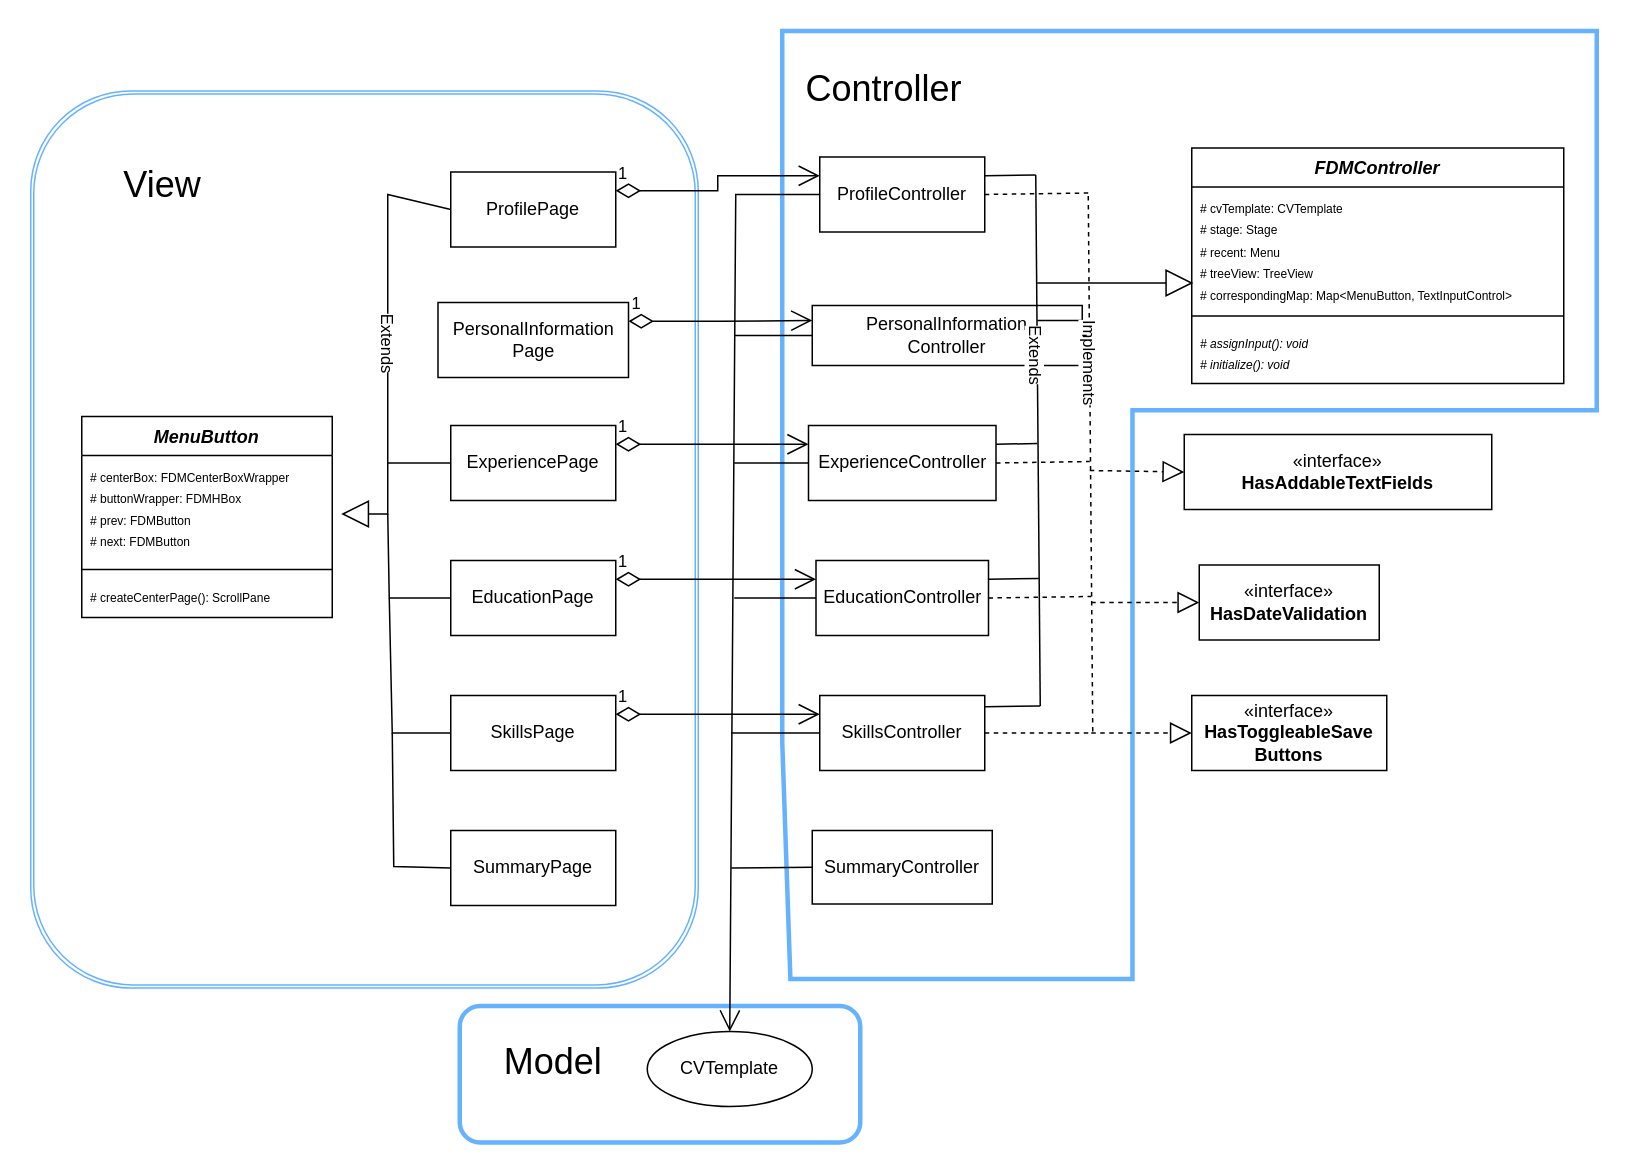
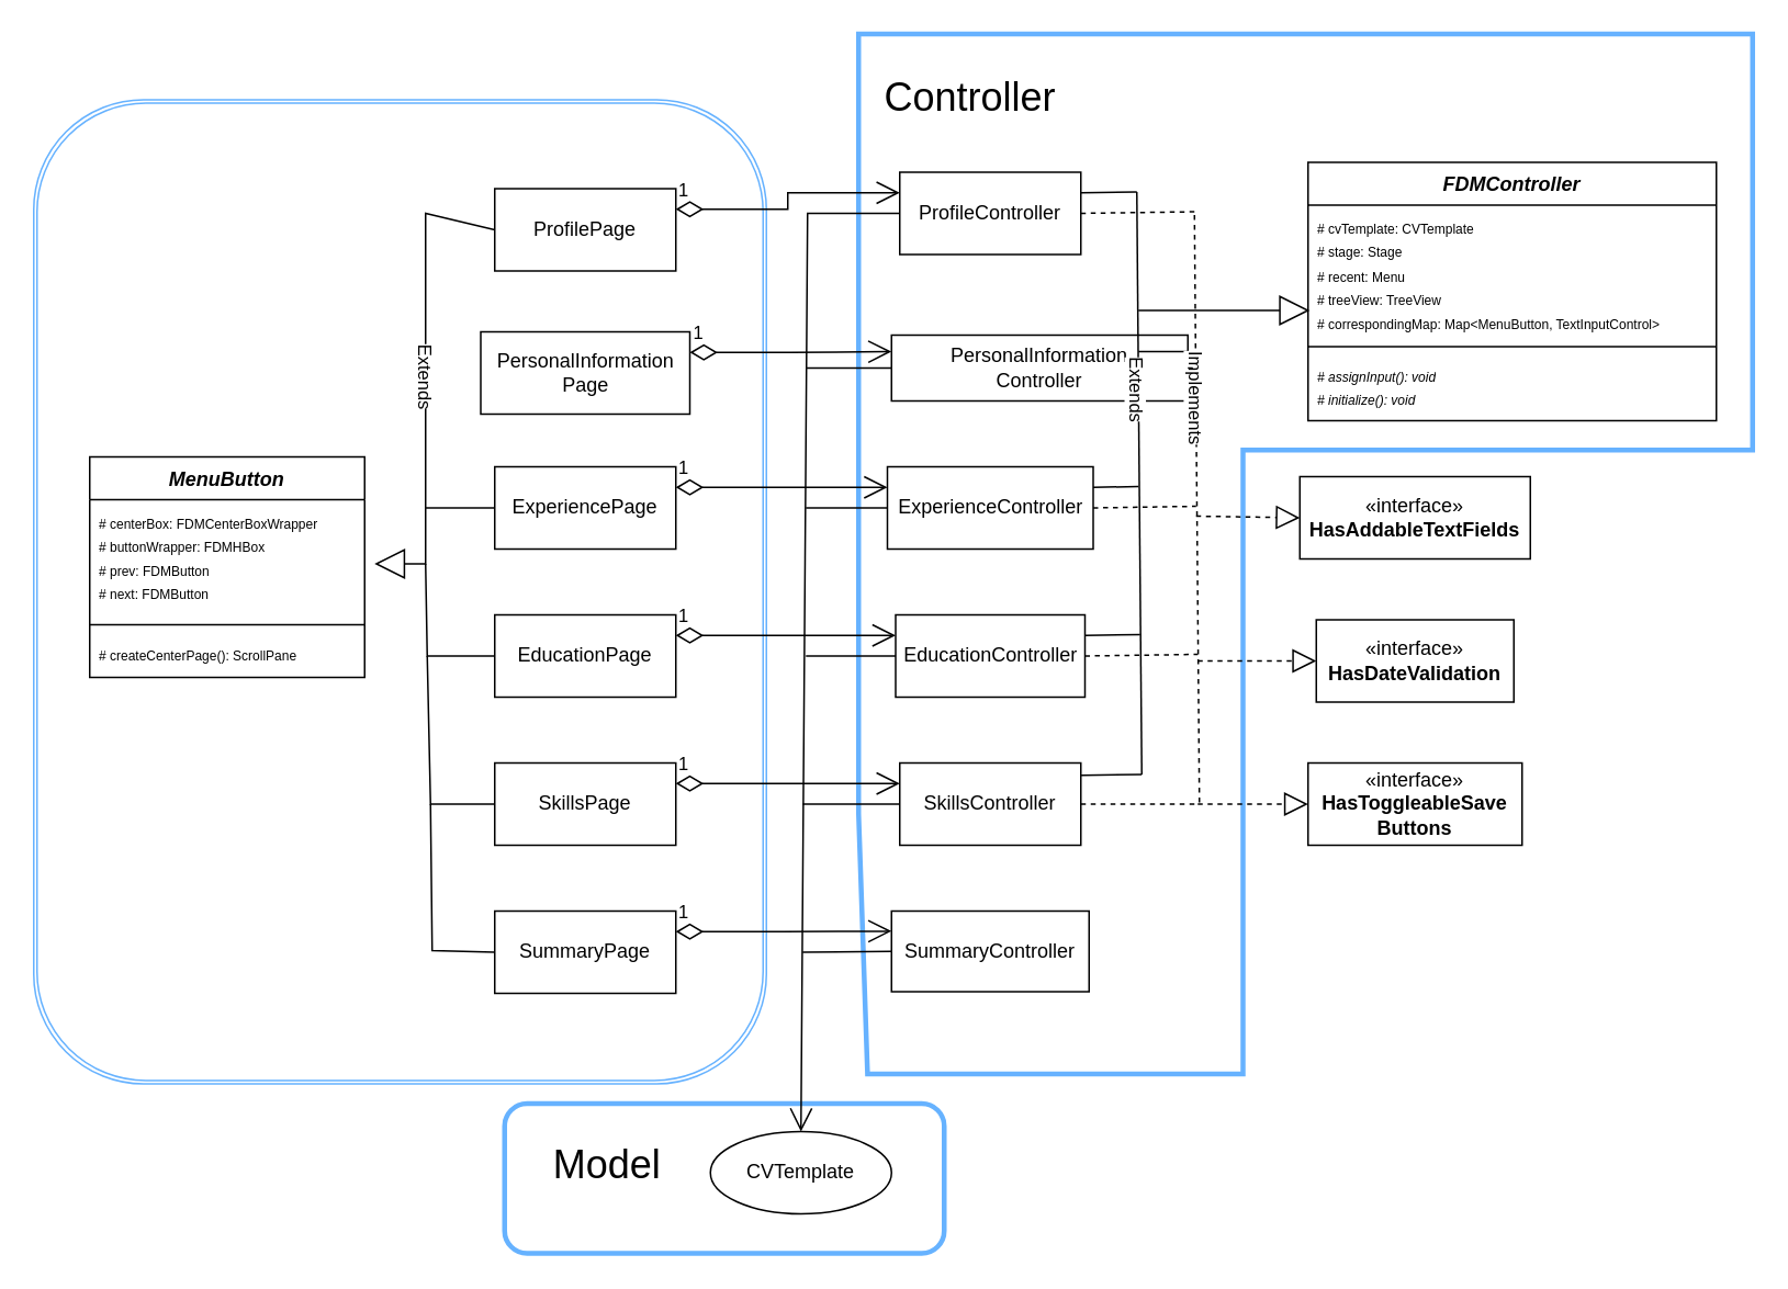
- <mxCell id="5" value="&lt;font style=&quot;font-size: 24px;&quot;&gt;View&lt;/font&gt;" style="text;html=1;align=center;verticalAlign=middle;whiteSpace=wrap;rounded=0;" vertex="1" parent="1"><mxGeometry x="78" y="108" width="60" height="30" as="geometry" /></mxCell>
- <mxCell id="11" value="«interface»&lt;br&gt;&lt;b&gt;HasAddableTextFields&lt;/b&gt;" style="html=1;whiteSpace=wrap;" parent="1" vertex="1"><mxGeometry x="789" y="289" width="205" height="50" as="geometry" /></mxCell>
+ <mxCell id="11" value="«interface»&lt;br&gt;&lt;b&gt;HasAddableTextFields&lt;/b&gt;" style="html=1;whiteSpace=wrap;" parent="1" vertex="1"><mxGeometry x="789" y="289" width="140" height="50" as="geometry" /></mxCell>
+ <mxCell id="45" value="1" style="endArrow=open;html=1;endSize=12;startArrow=diamondThin;startSize=14;startFill=0;edgeStyle=orthogonalEdgeStyle;align=left;verticalAlign=bottom;rounded=0;exitX=1;exitY=0.25;exitDx=0;exitDy=0;entryX=0;entryY=0.25;entryDx=0;entryDy=0;" parent="1" source="39" target="38" edge="1"><mxGeometry x="-1" y="3" relative="1" as="geometry"><mxPoint x="388" y="471" as="sourcePoint" /><mxPoint x="548" y="471" as="targetPoint" /></mxGeometry></mxCell>
